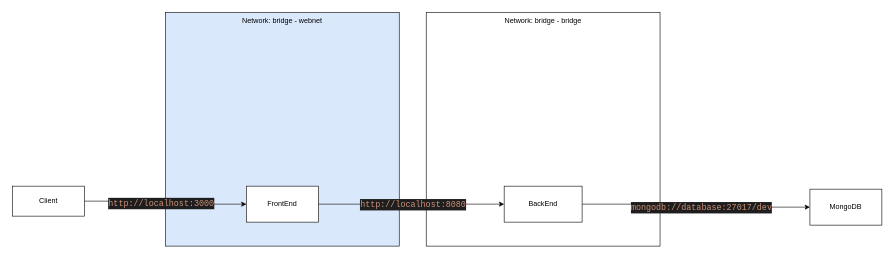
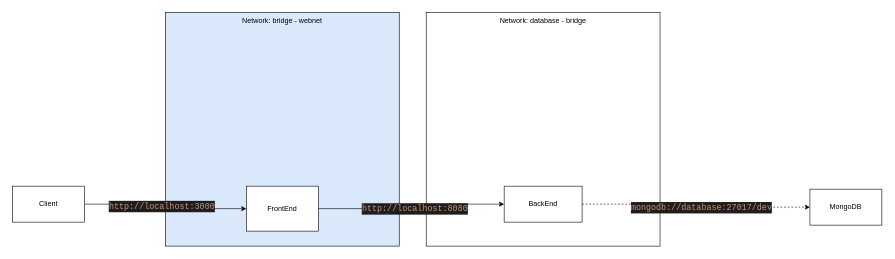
- <mxCell id="3" value="Network: bridge - bridge" style="whiteSpace=wrap;html=1;aspect=fixed;verticalAlign=top;" vertex="1" parent="1"><mxGeometry x="710" y="20" width="390" height="390" as="geometry" /></mxCell>
+ <mxCell id="3" value="Network: database - bridge" style="whiteSpace=wrap;html=1;aspect=fixed;verticalAlign=top;" vertex="1" parent="1"><mxGeometry x="710" y="20" width="390" height="390" as="geometry" /></mxCell>
- <mxCell id="6" value="Client" style="rounded=0;whiteSpace=wrap;html=1;" vertex="1" parent="1"><mxGeometry x="20" y="310" width="120" height="50" as="geometry" /></mxCell>
+ <mxCell id="6" value="Client" style="rounded=0;whiteSpace=wrap;html=1;" vertex="1" parent="1"><mxGeometry x="20" y="310" width="120" height="60" as="geometry" /></mxCell>
- <mxCell id="9" value="FrontEnd" style="rounded=0;whiteSpace=wrap;html=1;" vertex="1" parent="1"><mxGeometry x="410" y="310" width="120" height="60" as="geometry" /></mxCell>
+ <mxCell id="9" value="FrontEnd" style="rounded=0;whiteSpace=wrap;html=1;" vertex="1" parent="1"><mxGeometry x="410" y="310" width="120" height="75" as="geometry" /></mxCell>
- <mxCell id="10" value="" style="edgeStyle=orthogonalEdgeStyle;rounded=0;orthogonalLoop=1;jettySize=auto;html=1;" edge="1" parent="1" source="12" target="13"><mxGeometry relative="1" as="geometry" /></mxCell>
+ <mxCell id="10" value="" style="edgeStyle=orthogonalEdgeStyle;rounded=0;orthogonalLoop=1;jettySize=auto;html=1;dashed=1;" edge="1" parent="1" source="12" target="13"><mxGeometry relative="1" as="geometry" /></mxCell>
